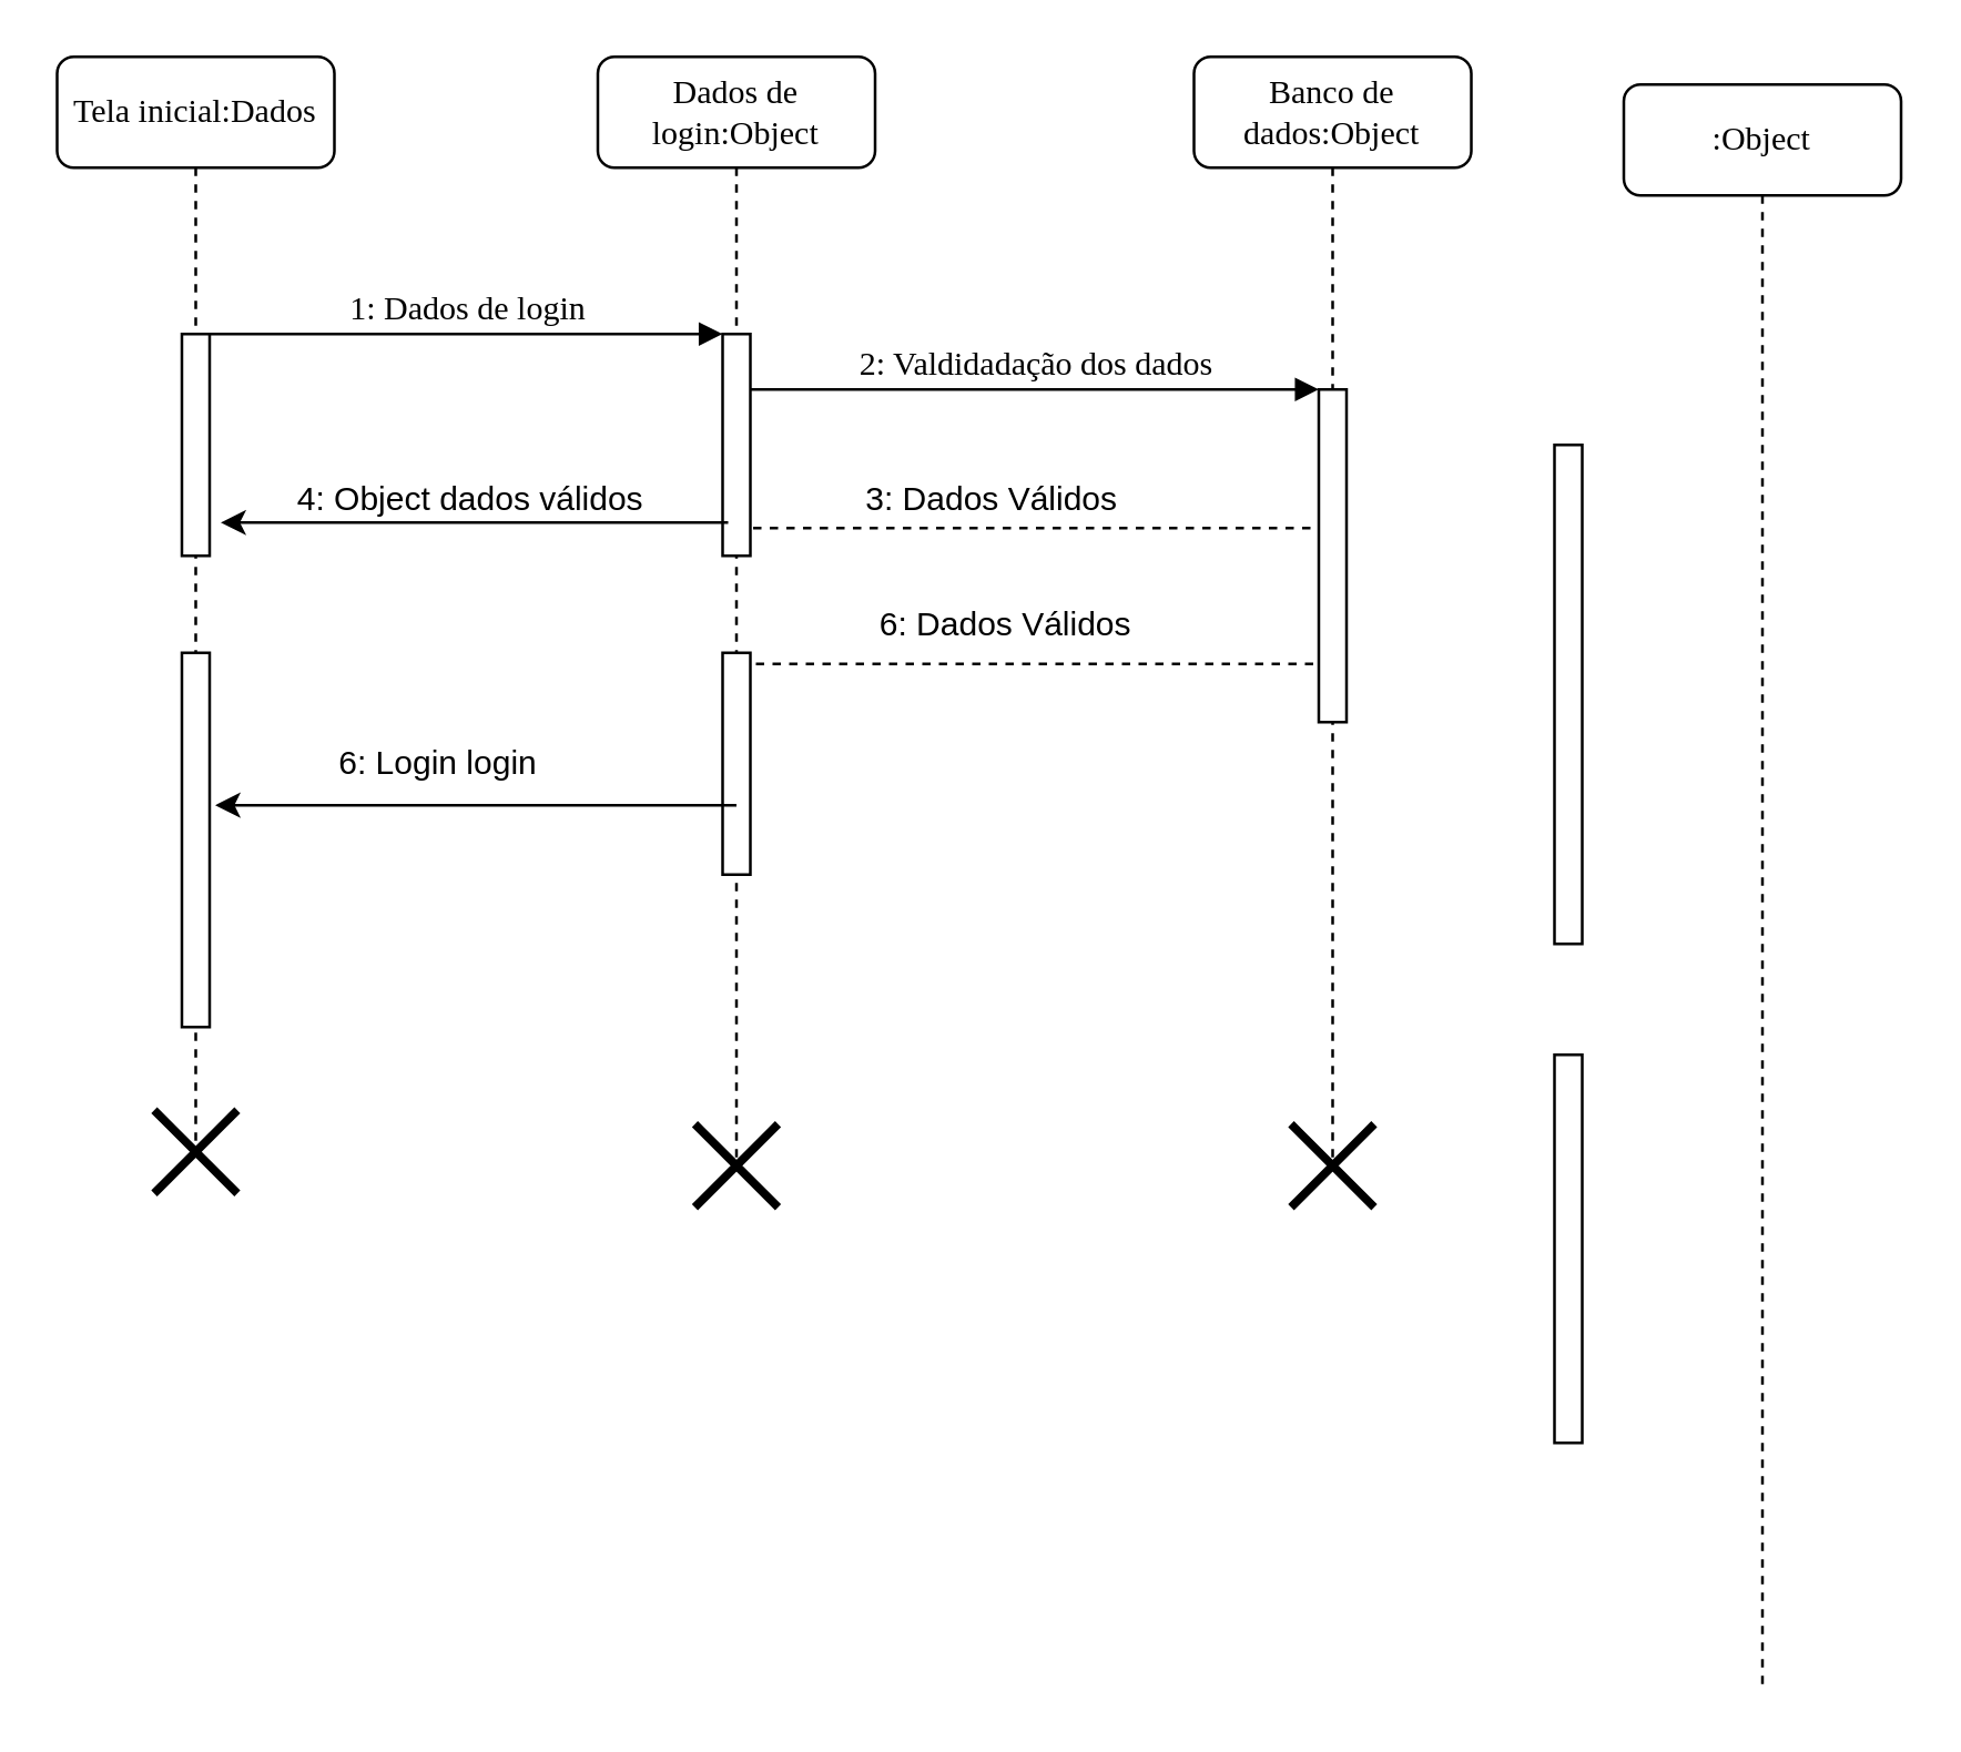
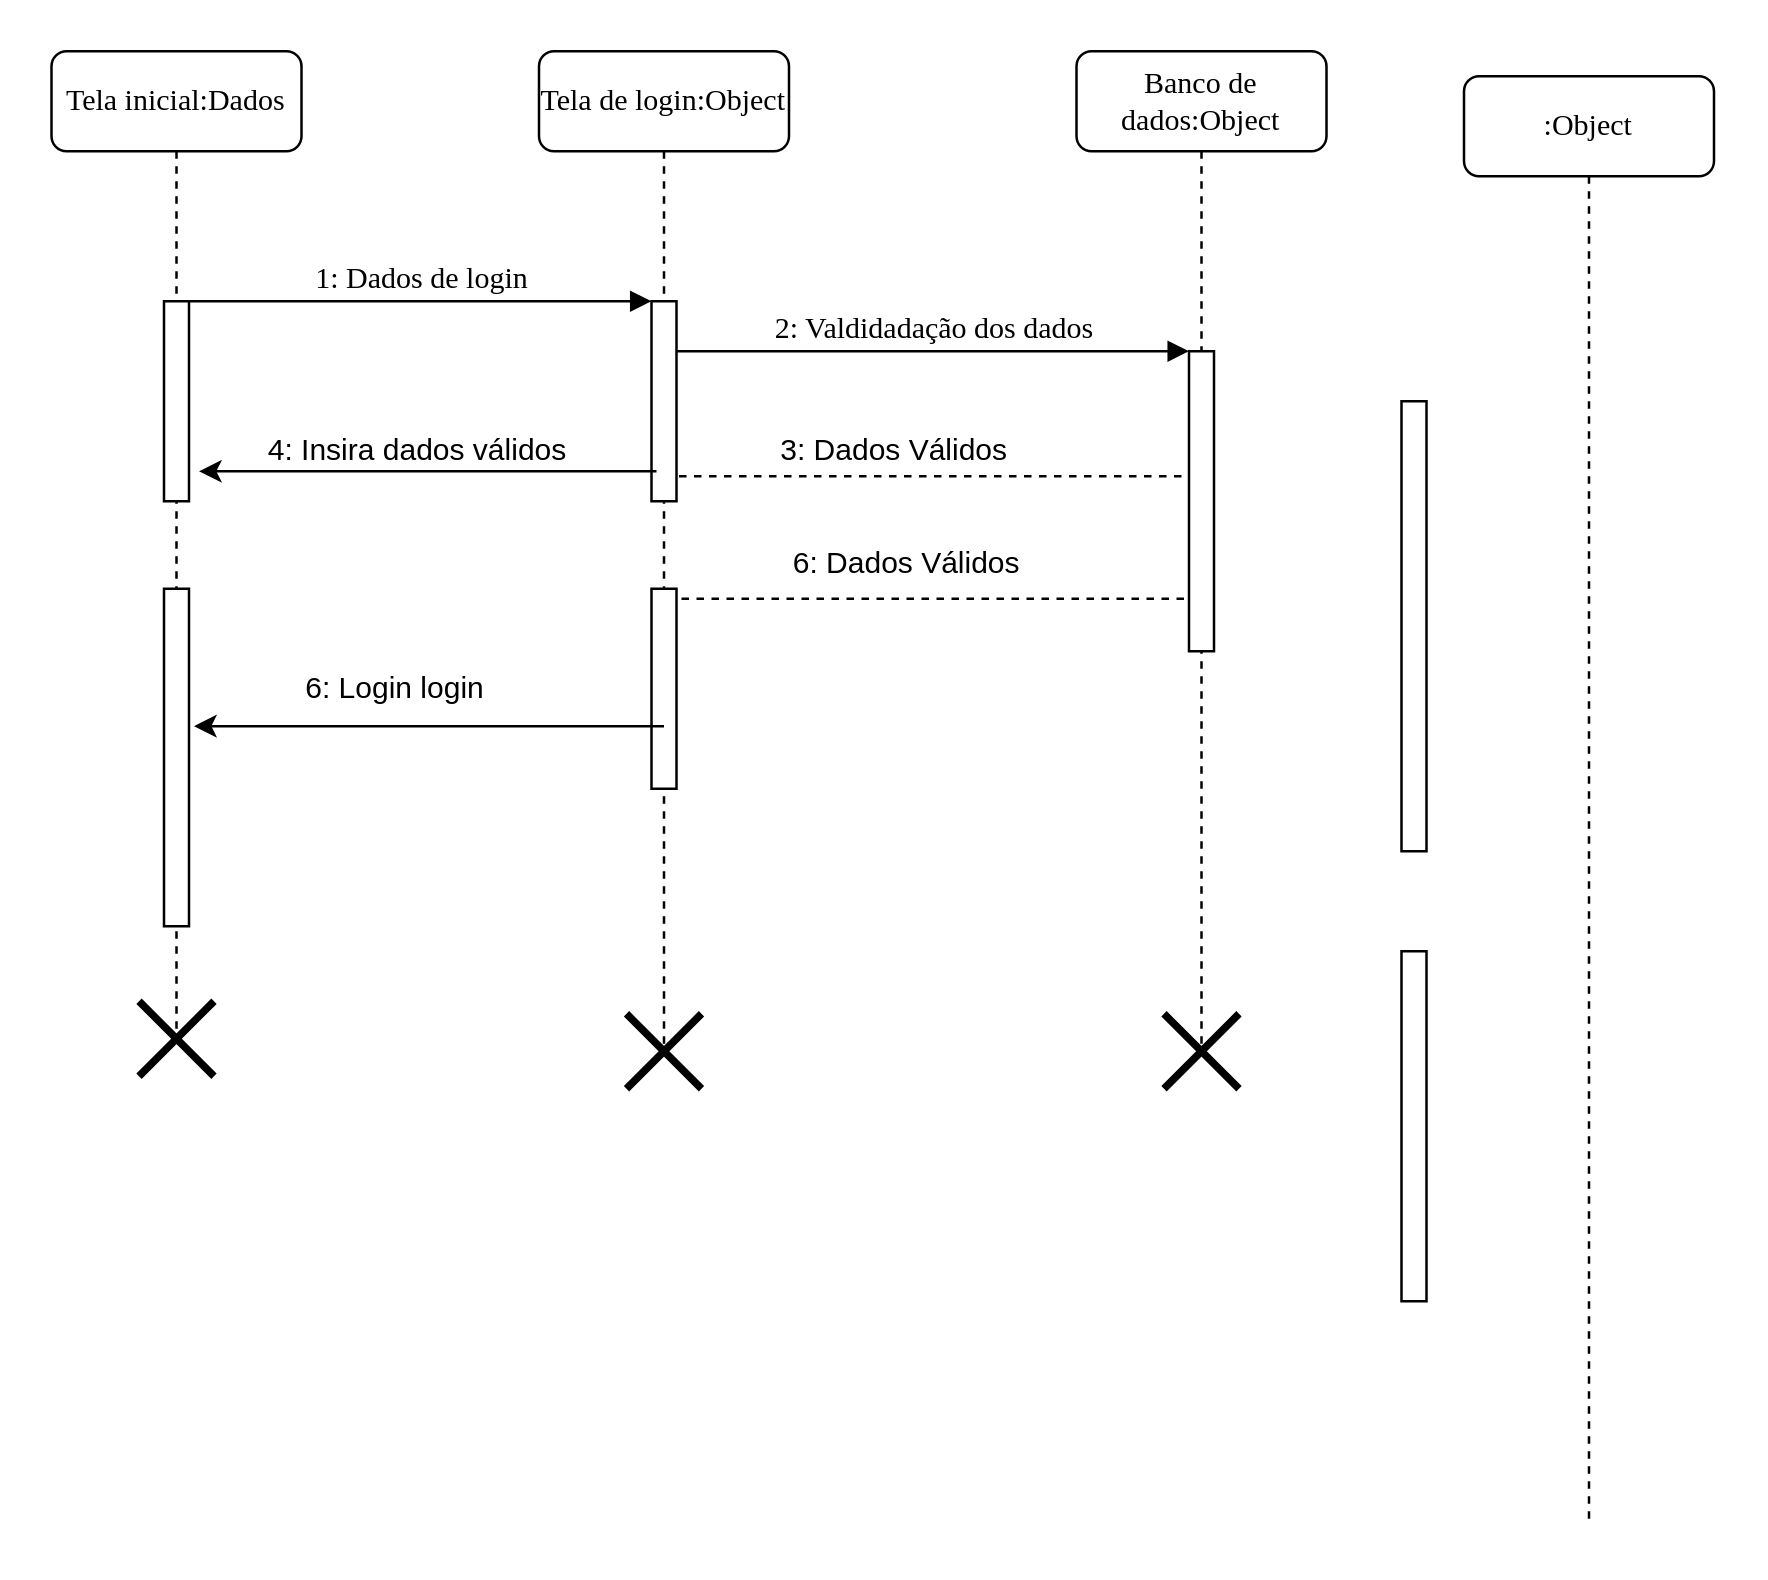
- <mxCell id="2" value="Dados de login:Object" style="shape=umlLifeline;perimeter=lifelinePerimeter;whiteSpace=wrap;html=1;container=1;collapsible=0;recursiveResize=0;outlineConnect=0;rounded=1;shadow=0;comic=0;labelBackgroundColor=none;strokeColor=#000000;strokeWidth=1;fillColor=#FFFFFF;fontFamily=Verdana;fontSize=12;fontColor=#000000;align=center;" parent="1" vertex="1"><mxGeometry x="215" y="20" width="100" height="400" as="geometry" /></mxCell>
+ <mxCell id="2" value="Tela de login:Object" style="shape=umlLifeline;perimeter=lifelinePerimeter;whiteSpace=wrap;html=1;container=1;collapsible=0;recursiveResize=0;outlineConnect=0;rounded=1;shadow=0;comic=0;labelBackgroundColor=none;strokeColor=#000000;strokeWidth=1;fillColor=#FFFFFF;fontFamily=Verdana;fontSize=12;fontColor=#000000;align=center;" parent="1" vertex="1"><mxGeometry x="215" y="20" width="100" height="400" as="geometry" /></mxCell>
- <mxCell id="20" value="4: Object dados válidos" style="text;html=1;resizable=0;points=[];autosize=1;align=left;verticalAlign=top;spacingTop=-4;" vertex="1" parent="1"><mxGeometry x="105" y="170" width="140" height="20" as="geometry" /></mxCell>
+ <mxCell id="20" value="4: Insira dados válidos" style="text;html=1;resizable=0;points=[];autosize=1;align=left;verticalAlign=top;spacingTop=-4;" vertex="1" parent="1"><mxGeometry x="105" y="170" width="140" height="20" as="geometry" /></mxCell>
